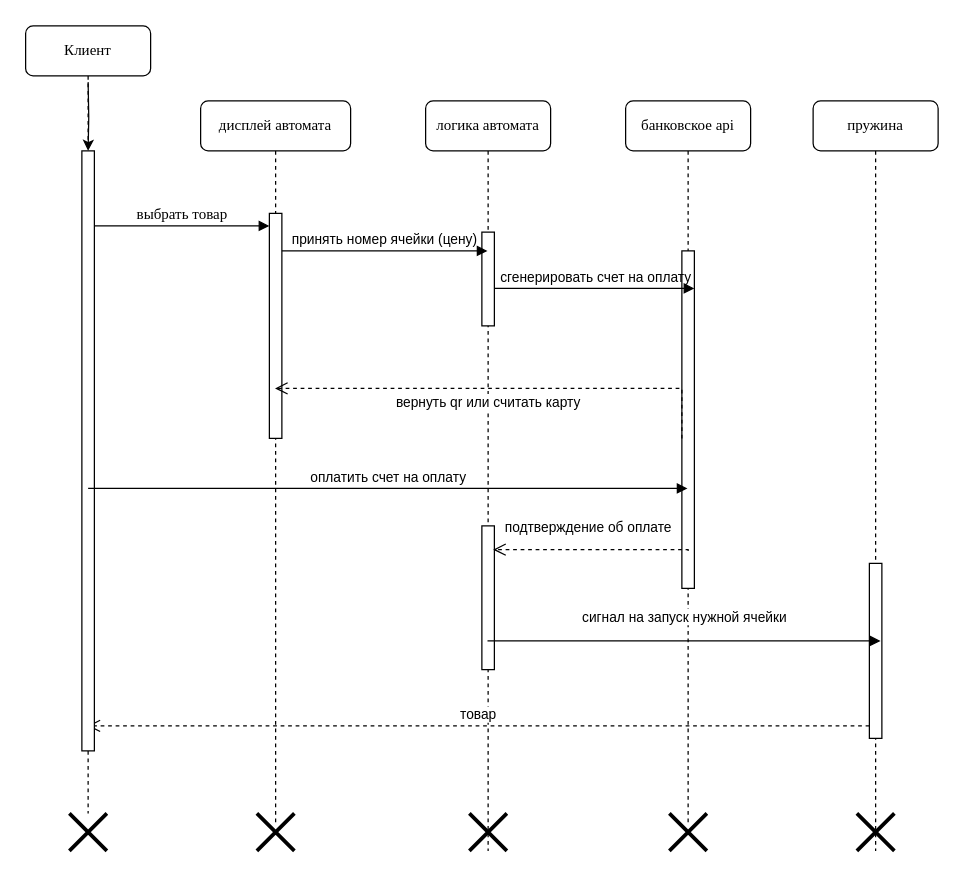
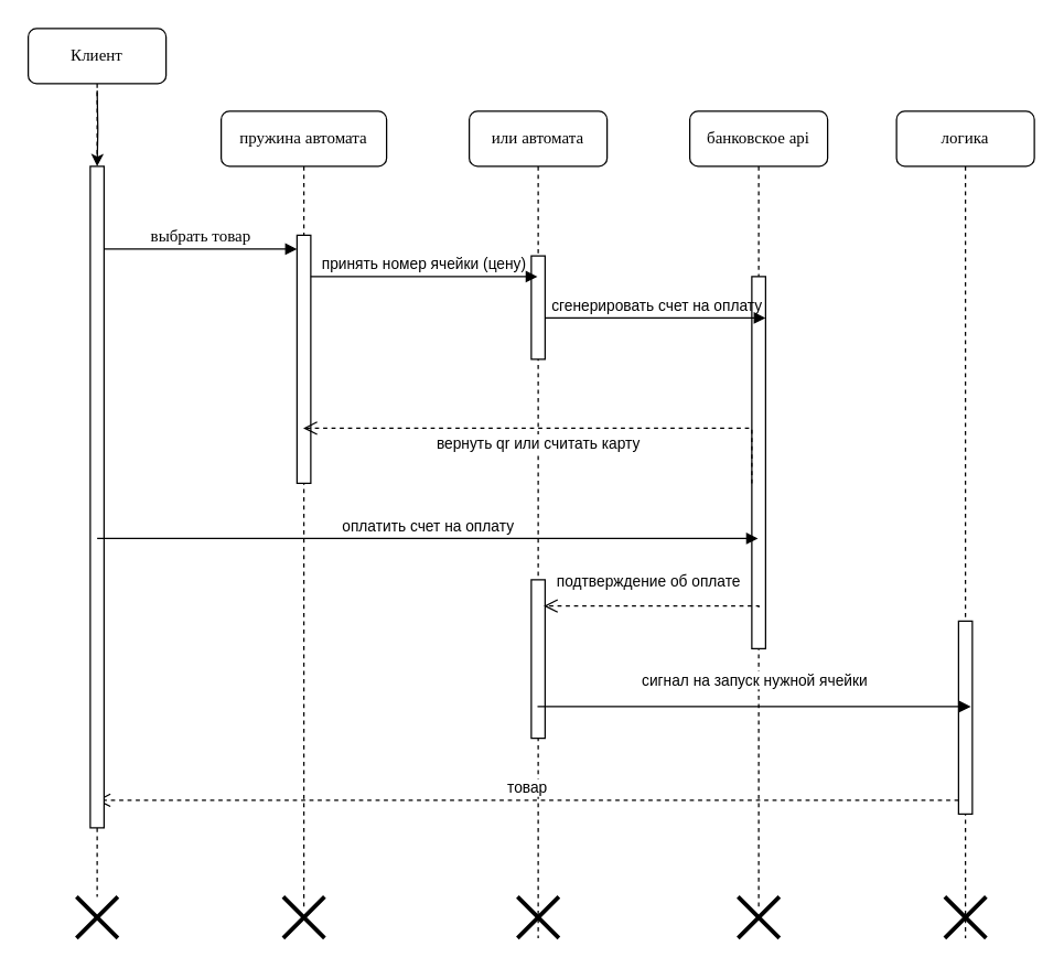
- <mxCell id="2" value="дисплей автомата" style="shape=umlLifeline;perimeter=lifelinePerimeter;whiteSpace=wrap;html=1;container=1;collapsible=0;recursiveResize=0;outlineConnect=0;rounded=1;shadow=0;comic=0;labelBackgroundColor=none;strokeWidth=1;fontFamily=Verdana;fontSize=12;align=center;" parent="1" vertex="1"><mxGeometry x="160" y="80" width="120" height="580" as="geometry" /></mxCell>
+ <mxCell id="2" value="пружина автомата" style="shape=umlLifeline;perimeter=lifelinePerimeter;whiteSpace=wrap;html=1;container=1;collapsible=0;recursiveResize=0;outlineConnect=0;rounded=1;shadow=0;comic=0;labelBackgroundColor=none;strokeWidth=1;fontFamily=Verdana;fontSize=12;align=center;" parent="1" vertex="1"><mxGeometry x="160" y="80" width="120" height="580" as="geometry" /></mxCell>
- <mxCell id="4" value="логика автомата" style="shape=umlLifeline;perimeter=lifelinePerimeter;whiteSpace=wrap;html=1;container=1;collapsible=0;recursiveResize=0;outlineConnect=0;rounded=1;shadow=0;comic=0;labelBackgroundColor=none;strokeWidth=1;fontFamily=Verdana;fontSize=12;align=center;" parent="1" vertex="1"><mxGeometry x="340" y="80" width="100" height="600" as="geometry" /></mxCell>
+ <mxCell id="4" value="или автомата" style="shape=umlLifeline;perimeter=lifelinePerimeter;whiteSpace=wrap;html=1;container=1;collapsible=0;recursiveResize=0;outlineConnect=0;rounded=1;shadow=0;comic=0;labelBackgroundColor=none;strokeWidth=1;fontFamily=Verdana;fontSize=12;align=center;" parent="1" vertex="1"><mxGeometry x="340" y="80" width="100" height="600" as="geometry" /></mxCell>
- <mxCell id="13" value="пружина" style="shape=umlLifeline;perimeter=lifelinePerimeter;whiteSpace=wrap;html=1;container=1;collapsible=0;recursiveResize=0;outlineConnect=0;rounded=1;shadow=0;comic=0;labelBackgroundColor=none;strokeWidth=1;fontFamily=Verdana;fontSize=12;align=center;" parent="1" vertex="1"><mxGeometry x="650" y="80" width="100" height="600" as="geometry" /></mxCell>
+ <mxCell id="13" value="логика" style="shape=umlLifeline;perimeter=lifelinePerimeter;whiteSpace=wrap;html=1;container=1;collapsible=0;recursiveResize=0;outlineConnect=0;rounded=1;shadow=0;comic=0;labelBackgroundColor=none;strokeWidth=1;fontFamily=Verdana;fontSize=12;align=center;" parent="1" vertex="1"><mxGeometry x="650" y="80" width="100" height="600" as="geometry" /></mxCell>
